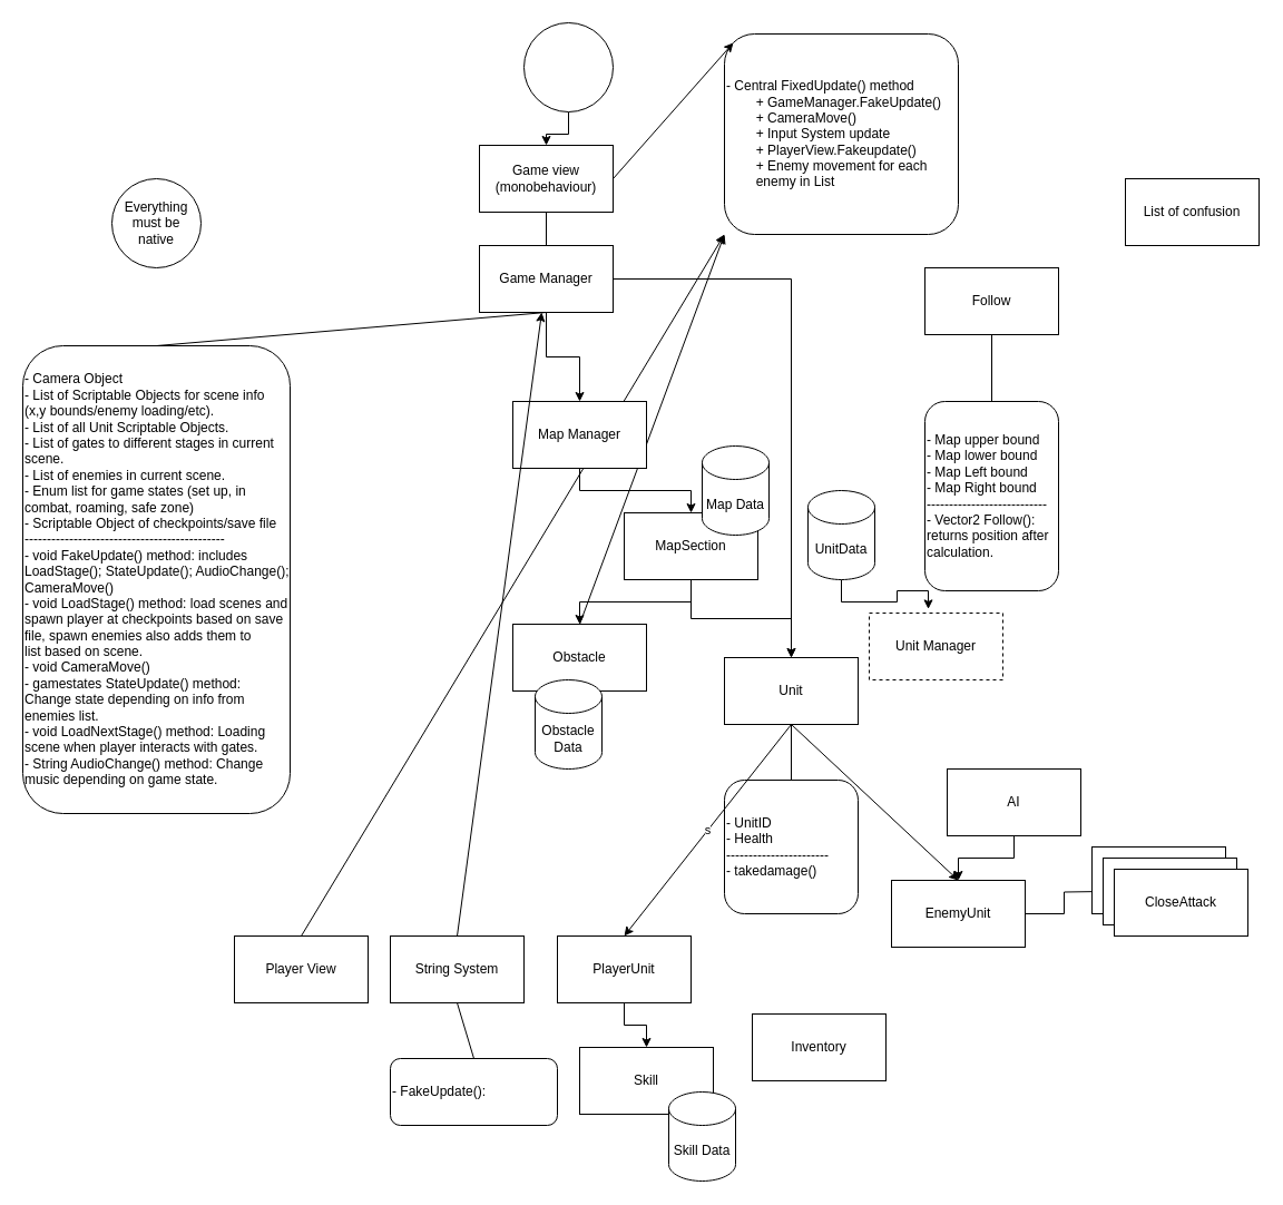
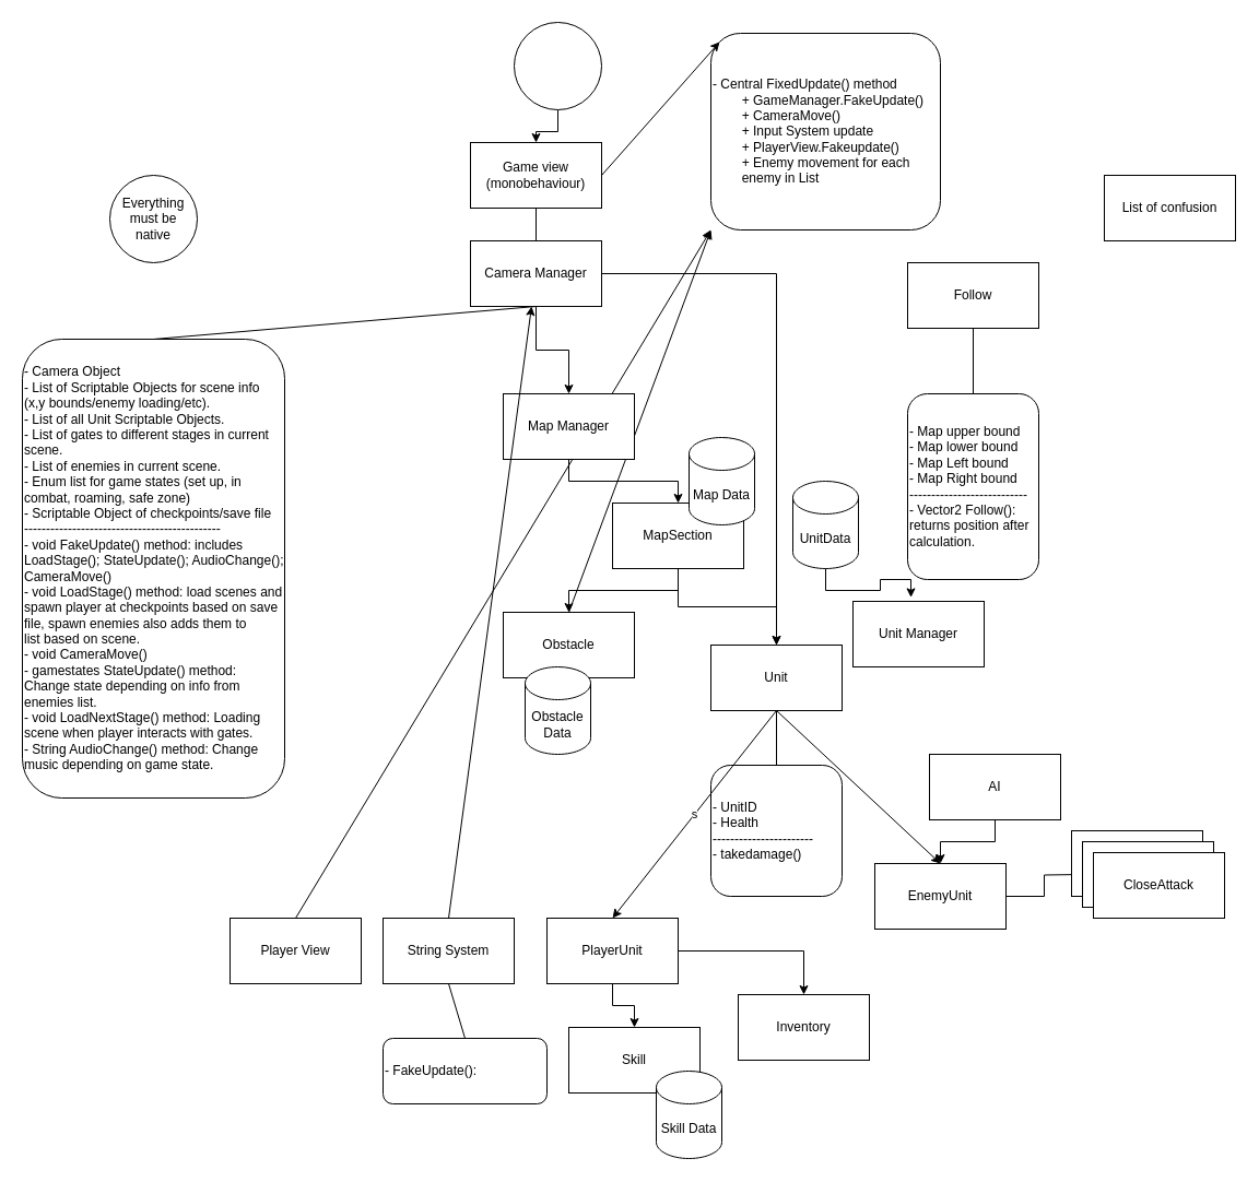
- <mxCell id="4" value="Game Manager" style="rounded=0;whiteSpace=wrap;html=1;" parent="1" vertex="1"><mxGeometry x="430" y="220" width="120" height="60" as="geometry" /></mxCell>
+ <mxCell id="4" value="Camera Manager" style="rounded=0;whiteSpace=wrap;html=1;" parent="1" vertex="1"><mxGeometry x="430" y="220" width="120" height="60" as="geometry" /></mxCell>
- <mxCell id="52" value="Unit Manager" style="rounded=0;whiteSpace=wrap;html=1;dashed=1;" vertex="1" parent="1"><mxGeometry x="780" y="550" width="120" height="60" as="geometry" /></mxCell>
+ <mxCell id="52" value="Unit Manager" style="rounded=0;whiteSpace=wrap;html=1;" vertex="1" parent="1"><mxGeometry x="780" y="550" width="120" height="60" as="geometry" /></mxCell>
+ <mxCell id="19" style="edgeStyle=orthogonalEdgeStyle;rounded=0;orthogonalLoop=1;jettySize=auto;html=1;" edge="1" parent="1" source="20" target="50"><mxGeometry relative="1" as="geometry" /></mxCell>
